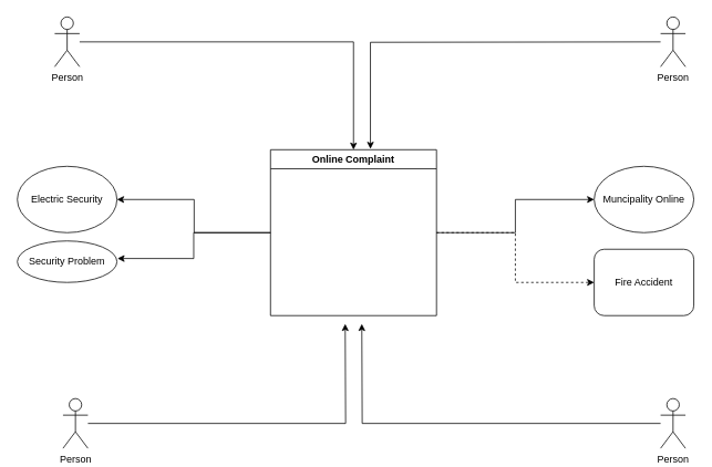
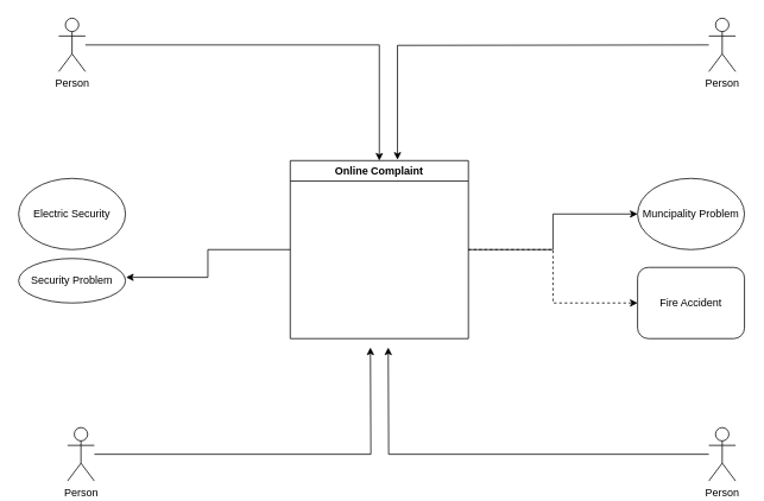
- <mxCell id="4" style="edgeStyle=orthogonalEdgeStyle;rounded=0;orthogonalLoop=1;jettySize=auto;html=1;entryX=1;entryY=0.5;entryDx=0;entryDy=0;" edge="1" parent="1" source="8" target="9"><mxGeometry relative="1" as="geometry"><Array as="points"><mxPoint x="233" y="280" /><mxPoint x="233" y="240" /></Array></mxGeometry></mxCell>
- <mxCell id="10" value="Muncipality Online" style="ellipse;whiteSpace=wrap;html=1;" vertex="1" parent="1"><mxGeometry x="715" y="200" width="120" height="80" as="geometry" /></mxCell>
+ <mxCell id="10" value="Muncipality Problem" style="ellipse;whiteSpace=wrap;html=1;" vertex="1" parent="1"><mxGeometry x="715" y="200" width="120" height="80" as="geometry" /></mxCell>
